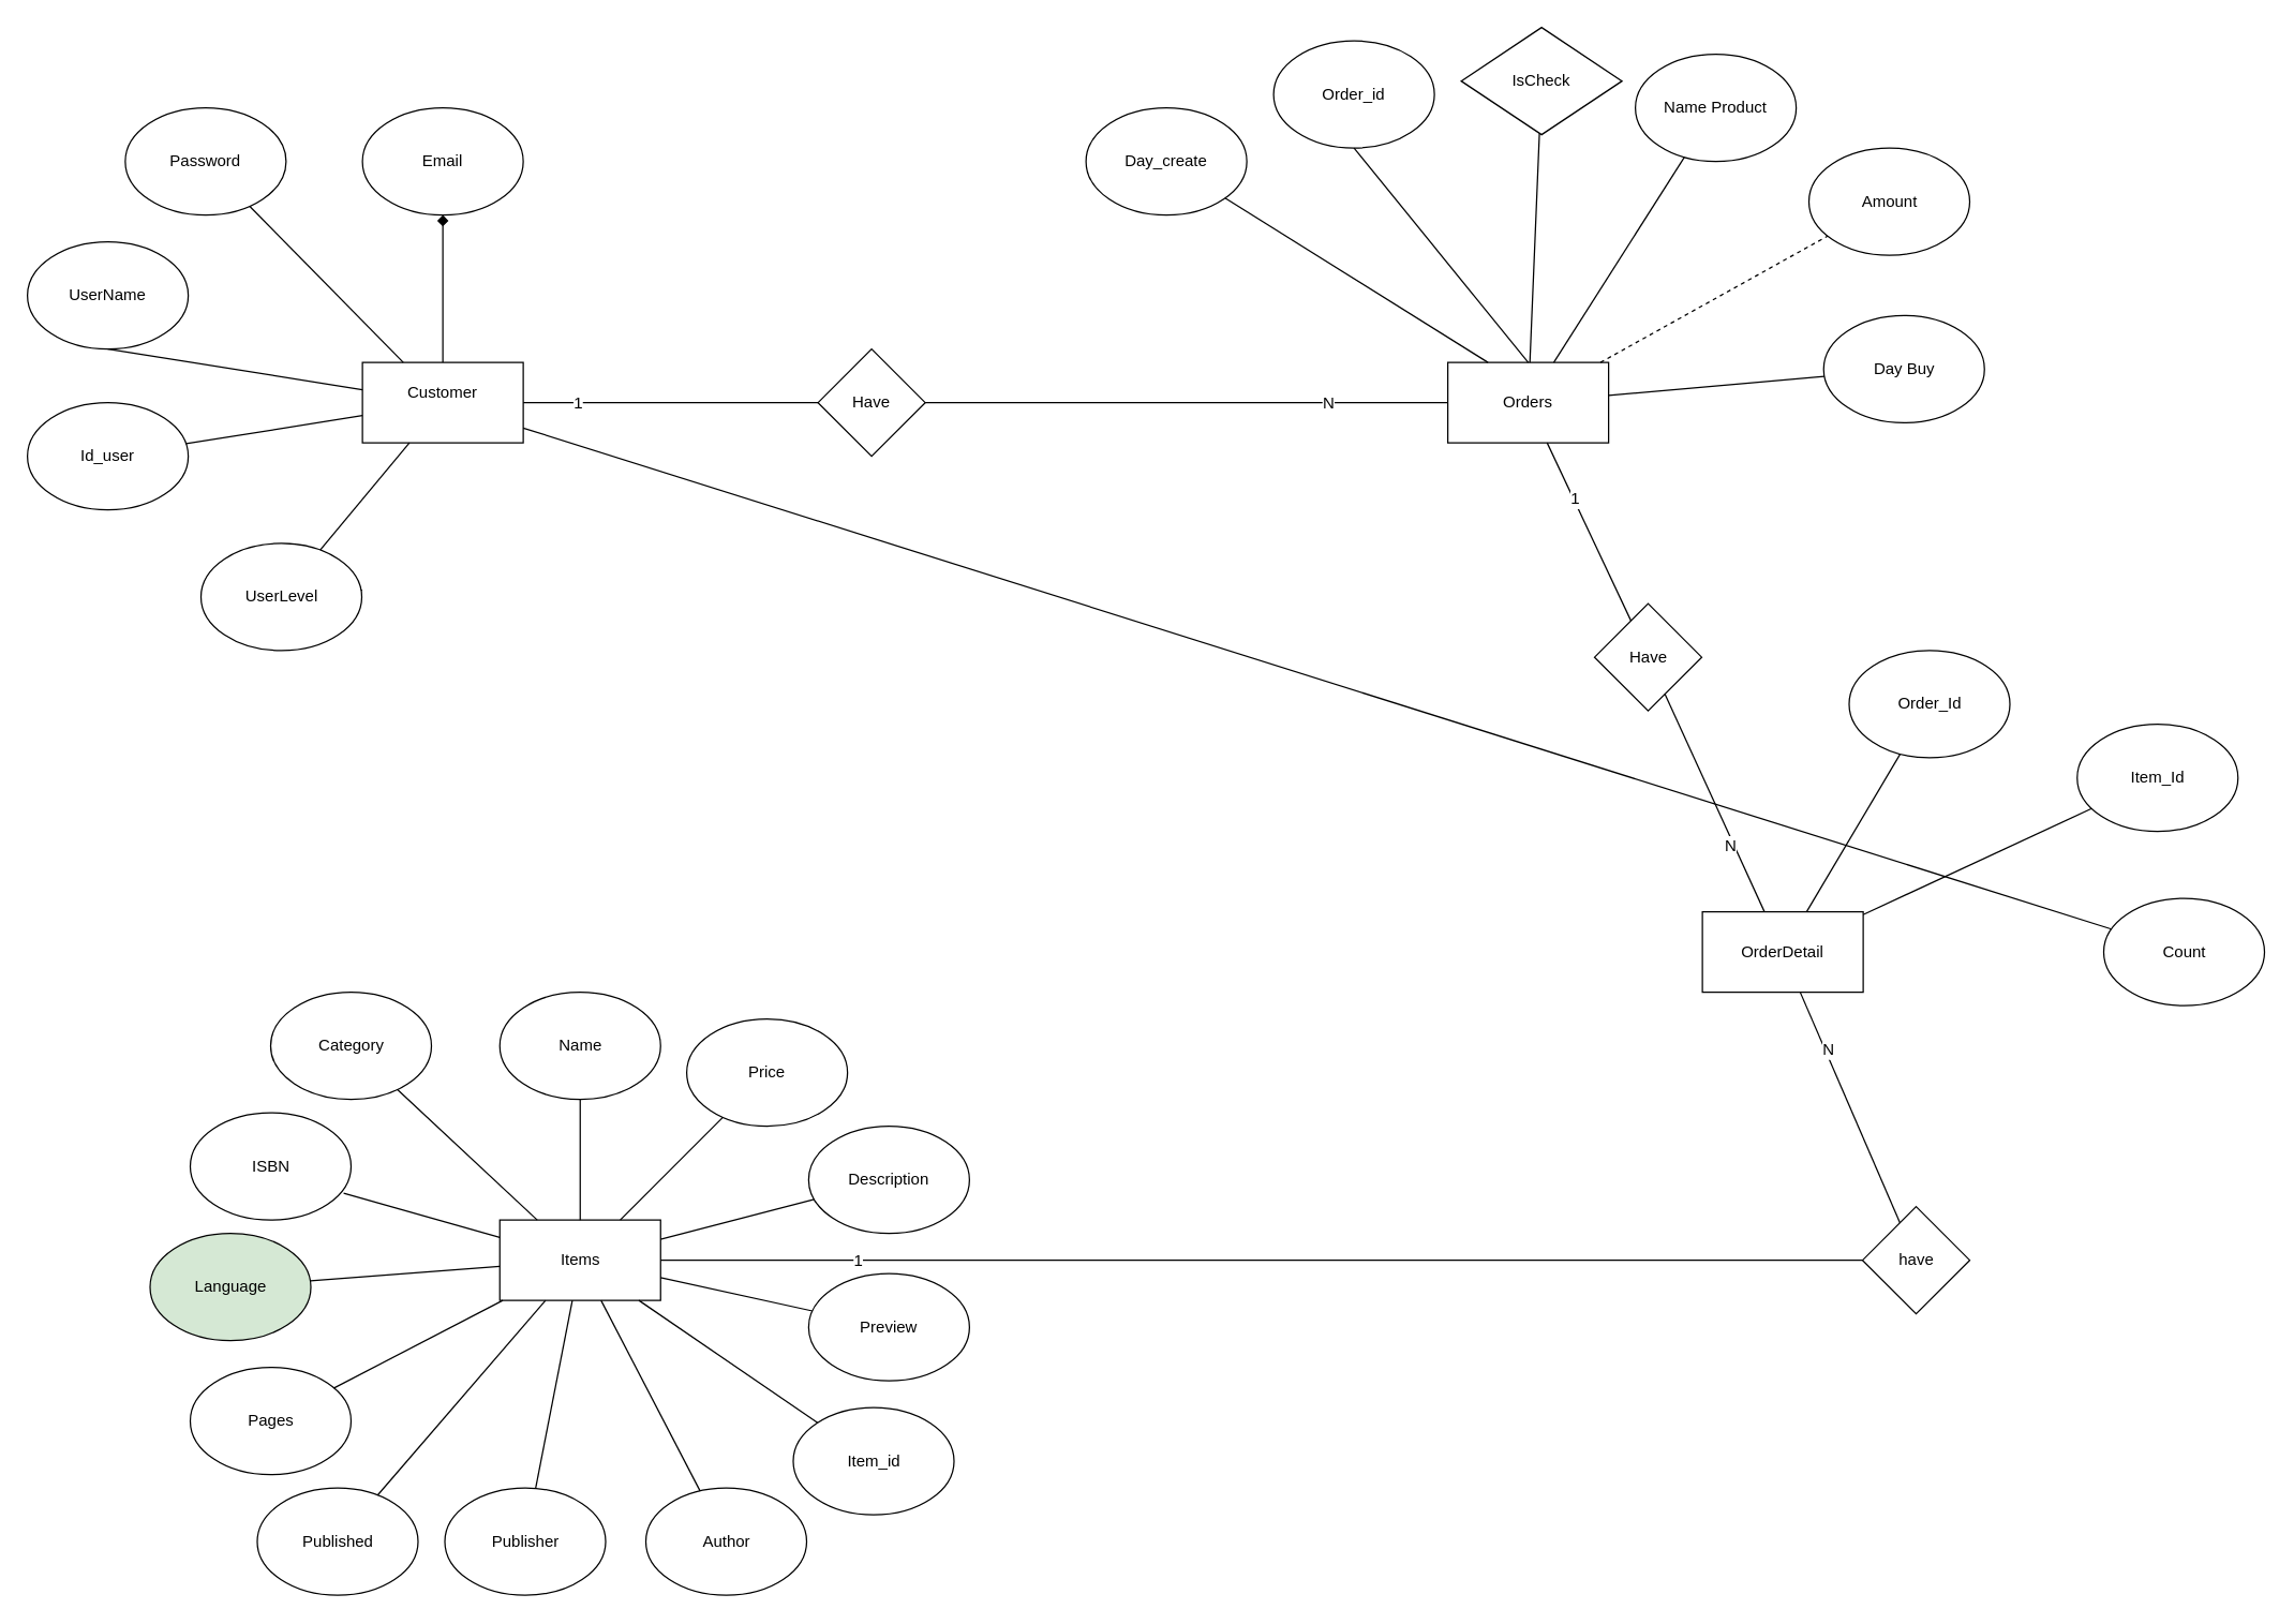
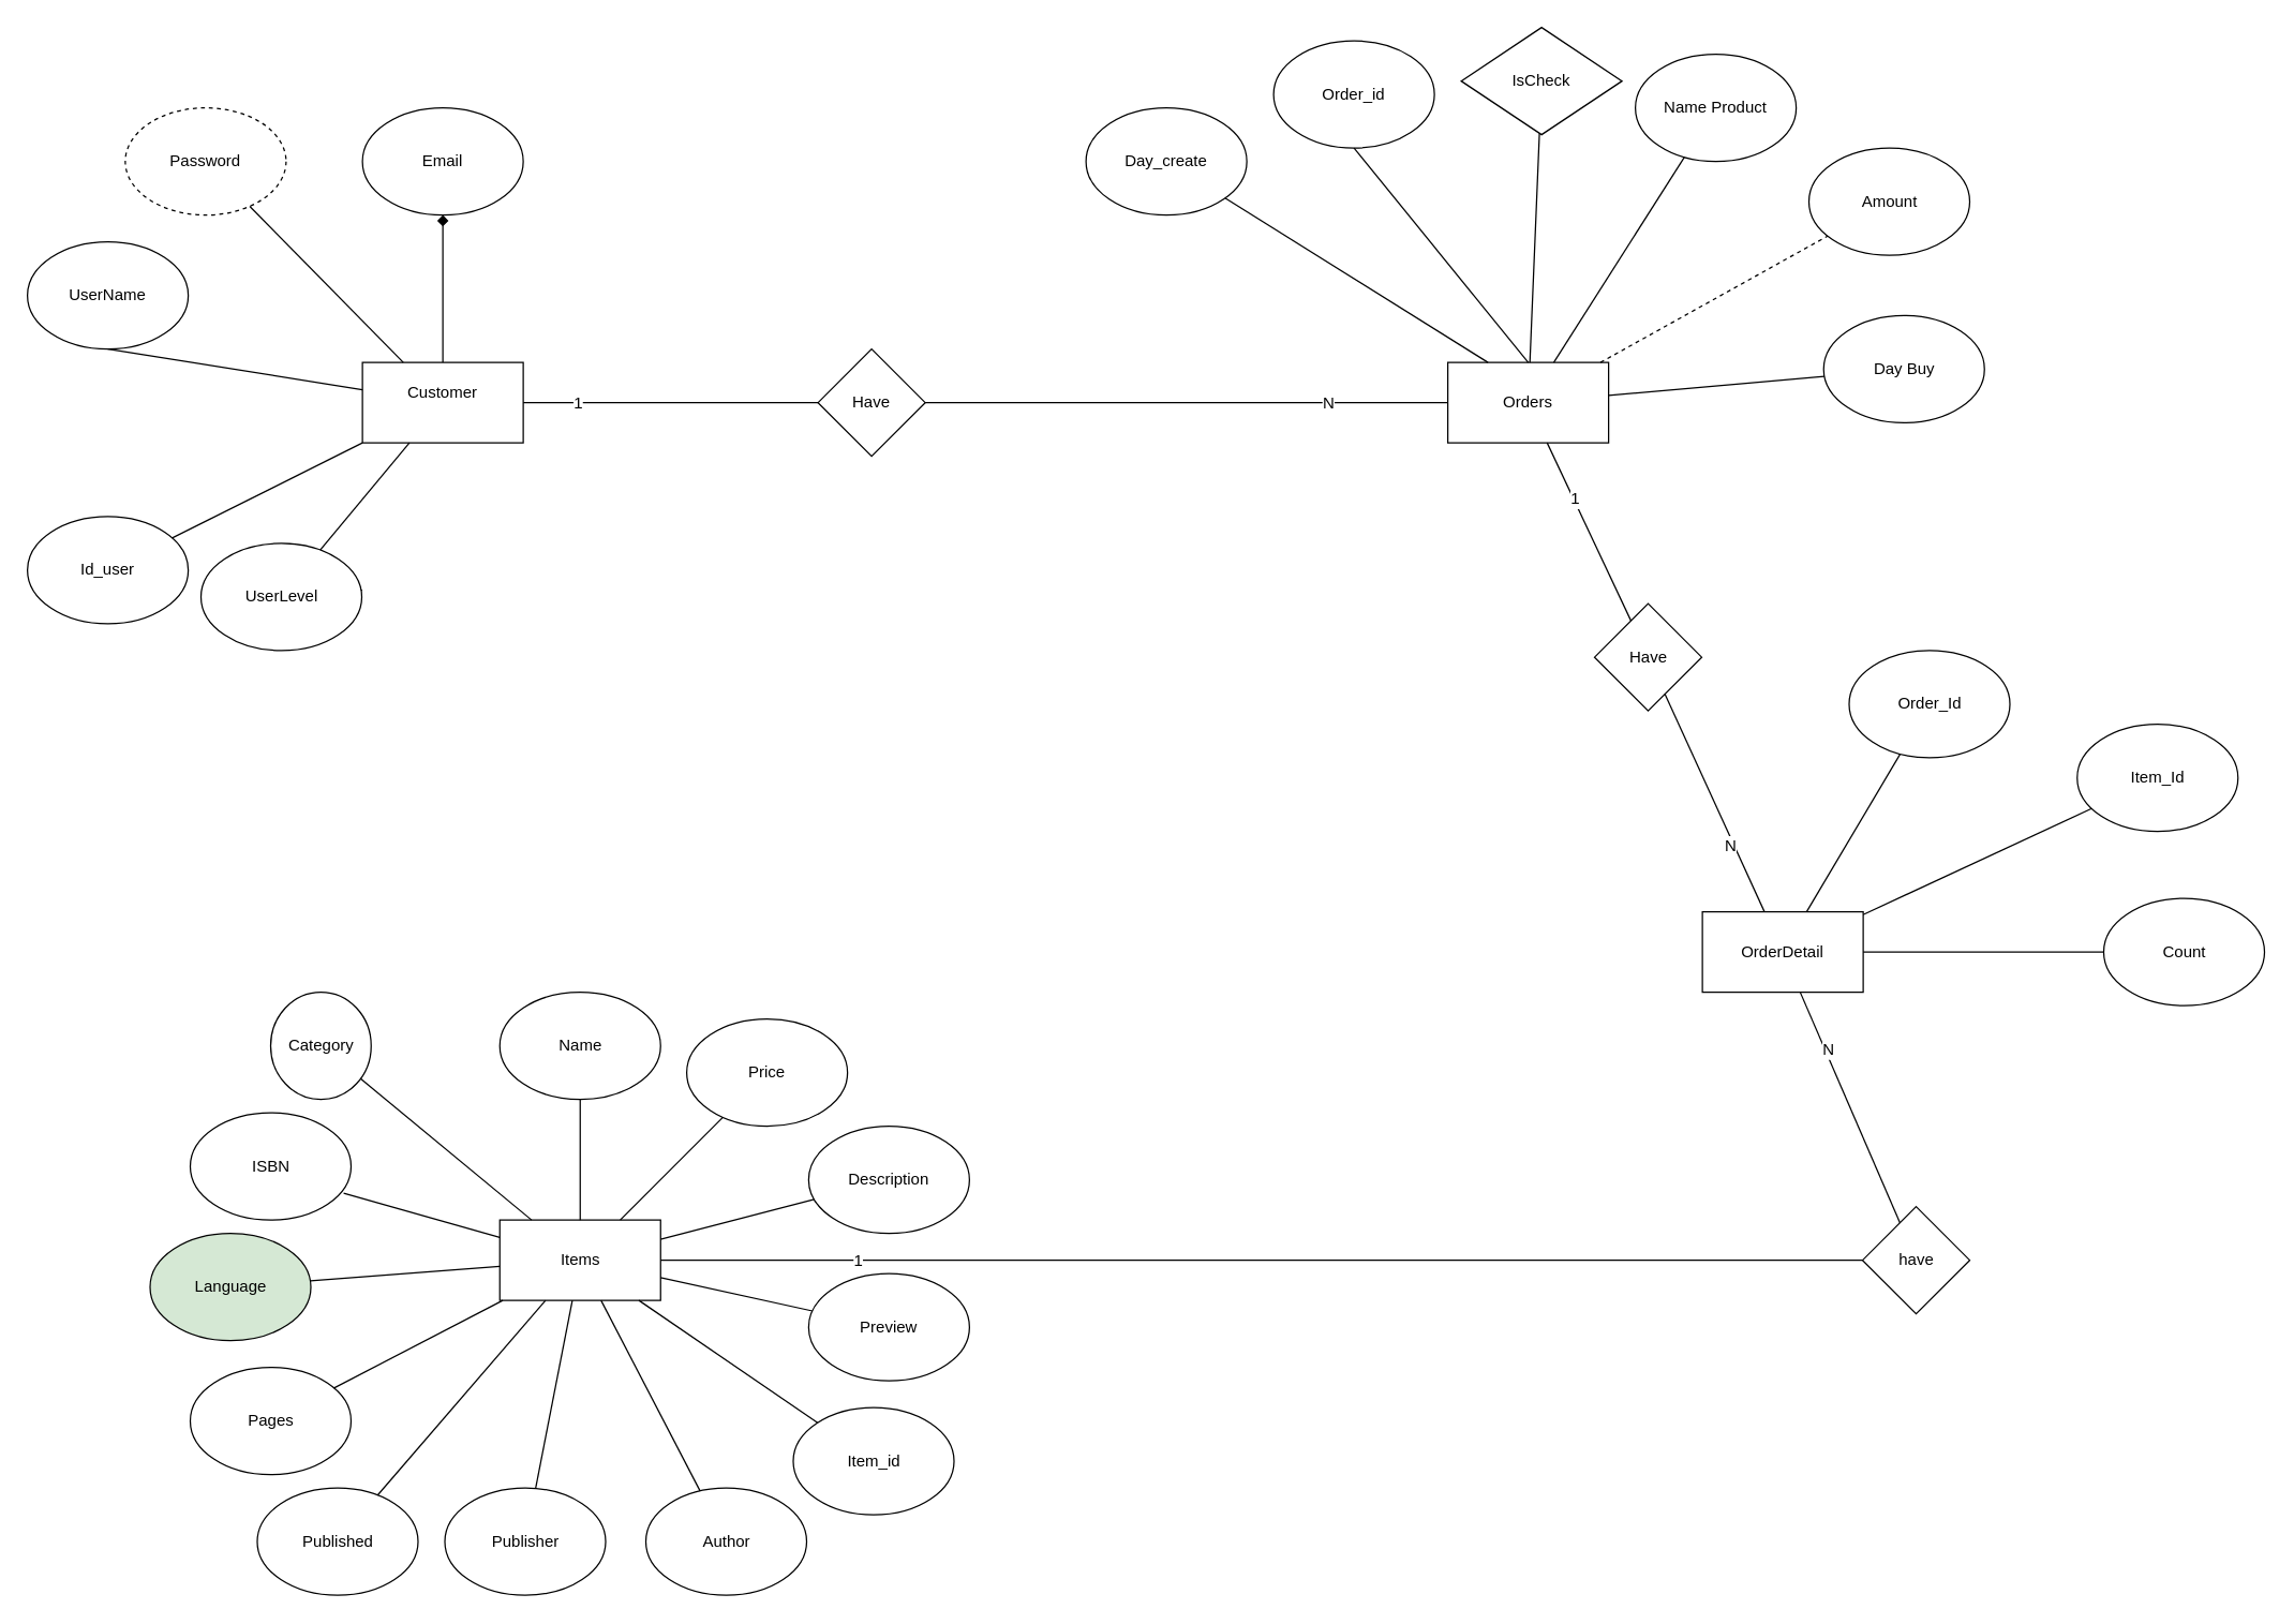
- <mxCell id="17" value="Password" style="ellipse;whiteSpace=wrap;html=1;" parent="1" vertex="1"><mxGeometry x="93" y="80" width="120" height="80" as="geometry" /></mxCell>
+ <mxCell id="17" value="Password" style="ellipse;whiteSpace=wrap;html=1;dashed=1;" parent="1" vertex="1"><mxGeometry x="93" y="80" width="120" height="80" as="geometry" /></mxCell>
- <mxCell id="18" value="Id_user" style="ellipse;whiteSpace=wrap;html=1;" parent="1" vertex="1"><mxGeometry x="20" y="300" width="120" height="80" as="geometry" /></mxCell>
+ <mxCell id="18" value="Id_user" style="ellipse;whiteSpace=wrap;html=1;" parent="1" vertex="1"><mxGeometry x="20" y="385" width="120" height="80" as="geometry" /></mxCell>
- <mxCell id="59" value="" style="endArrow=none;html=1;" parent="1" source="47" target="15" edge="1"><mxGeometry width="50" height="50" relative="1" as="geometry"><mxPoint x="710" y="740" as="sourcePoint" /><mxPoint x="750" y="700" as="targetPoint" /></mxGeometry></mxCell>
+ <mxCell id="59" value="" style="endArrow=none;html=1;" parent="1" source="47" target="45" edge="1"><mxGeometry width="50" height="50" relative="1" as="geometry"><mxPoint x="710" y="740" as="sourcePoint" /><mxPoint x="750" y="700" as="targetPoint" /></mxGeometry></mxCell>
- <mxCell id="12" value="Category" style="ellipse;whiteSpace=wrap;html=1;" parent="1" vertex="1"><mxGeometry x="201.5" y="740" width="120" height="80" as="geometry" /></mxCell>
+ <mxCell id="12" value="Category" style="ellipse;whiteSpace=wrap;html=1;" parent="1" vertex="1"><mxGeometry x="201.5" y="740" width="75" height="80" as="geometry" /></mxCell>
